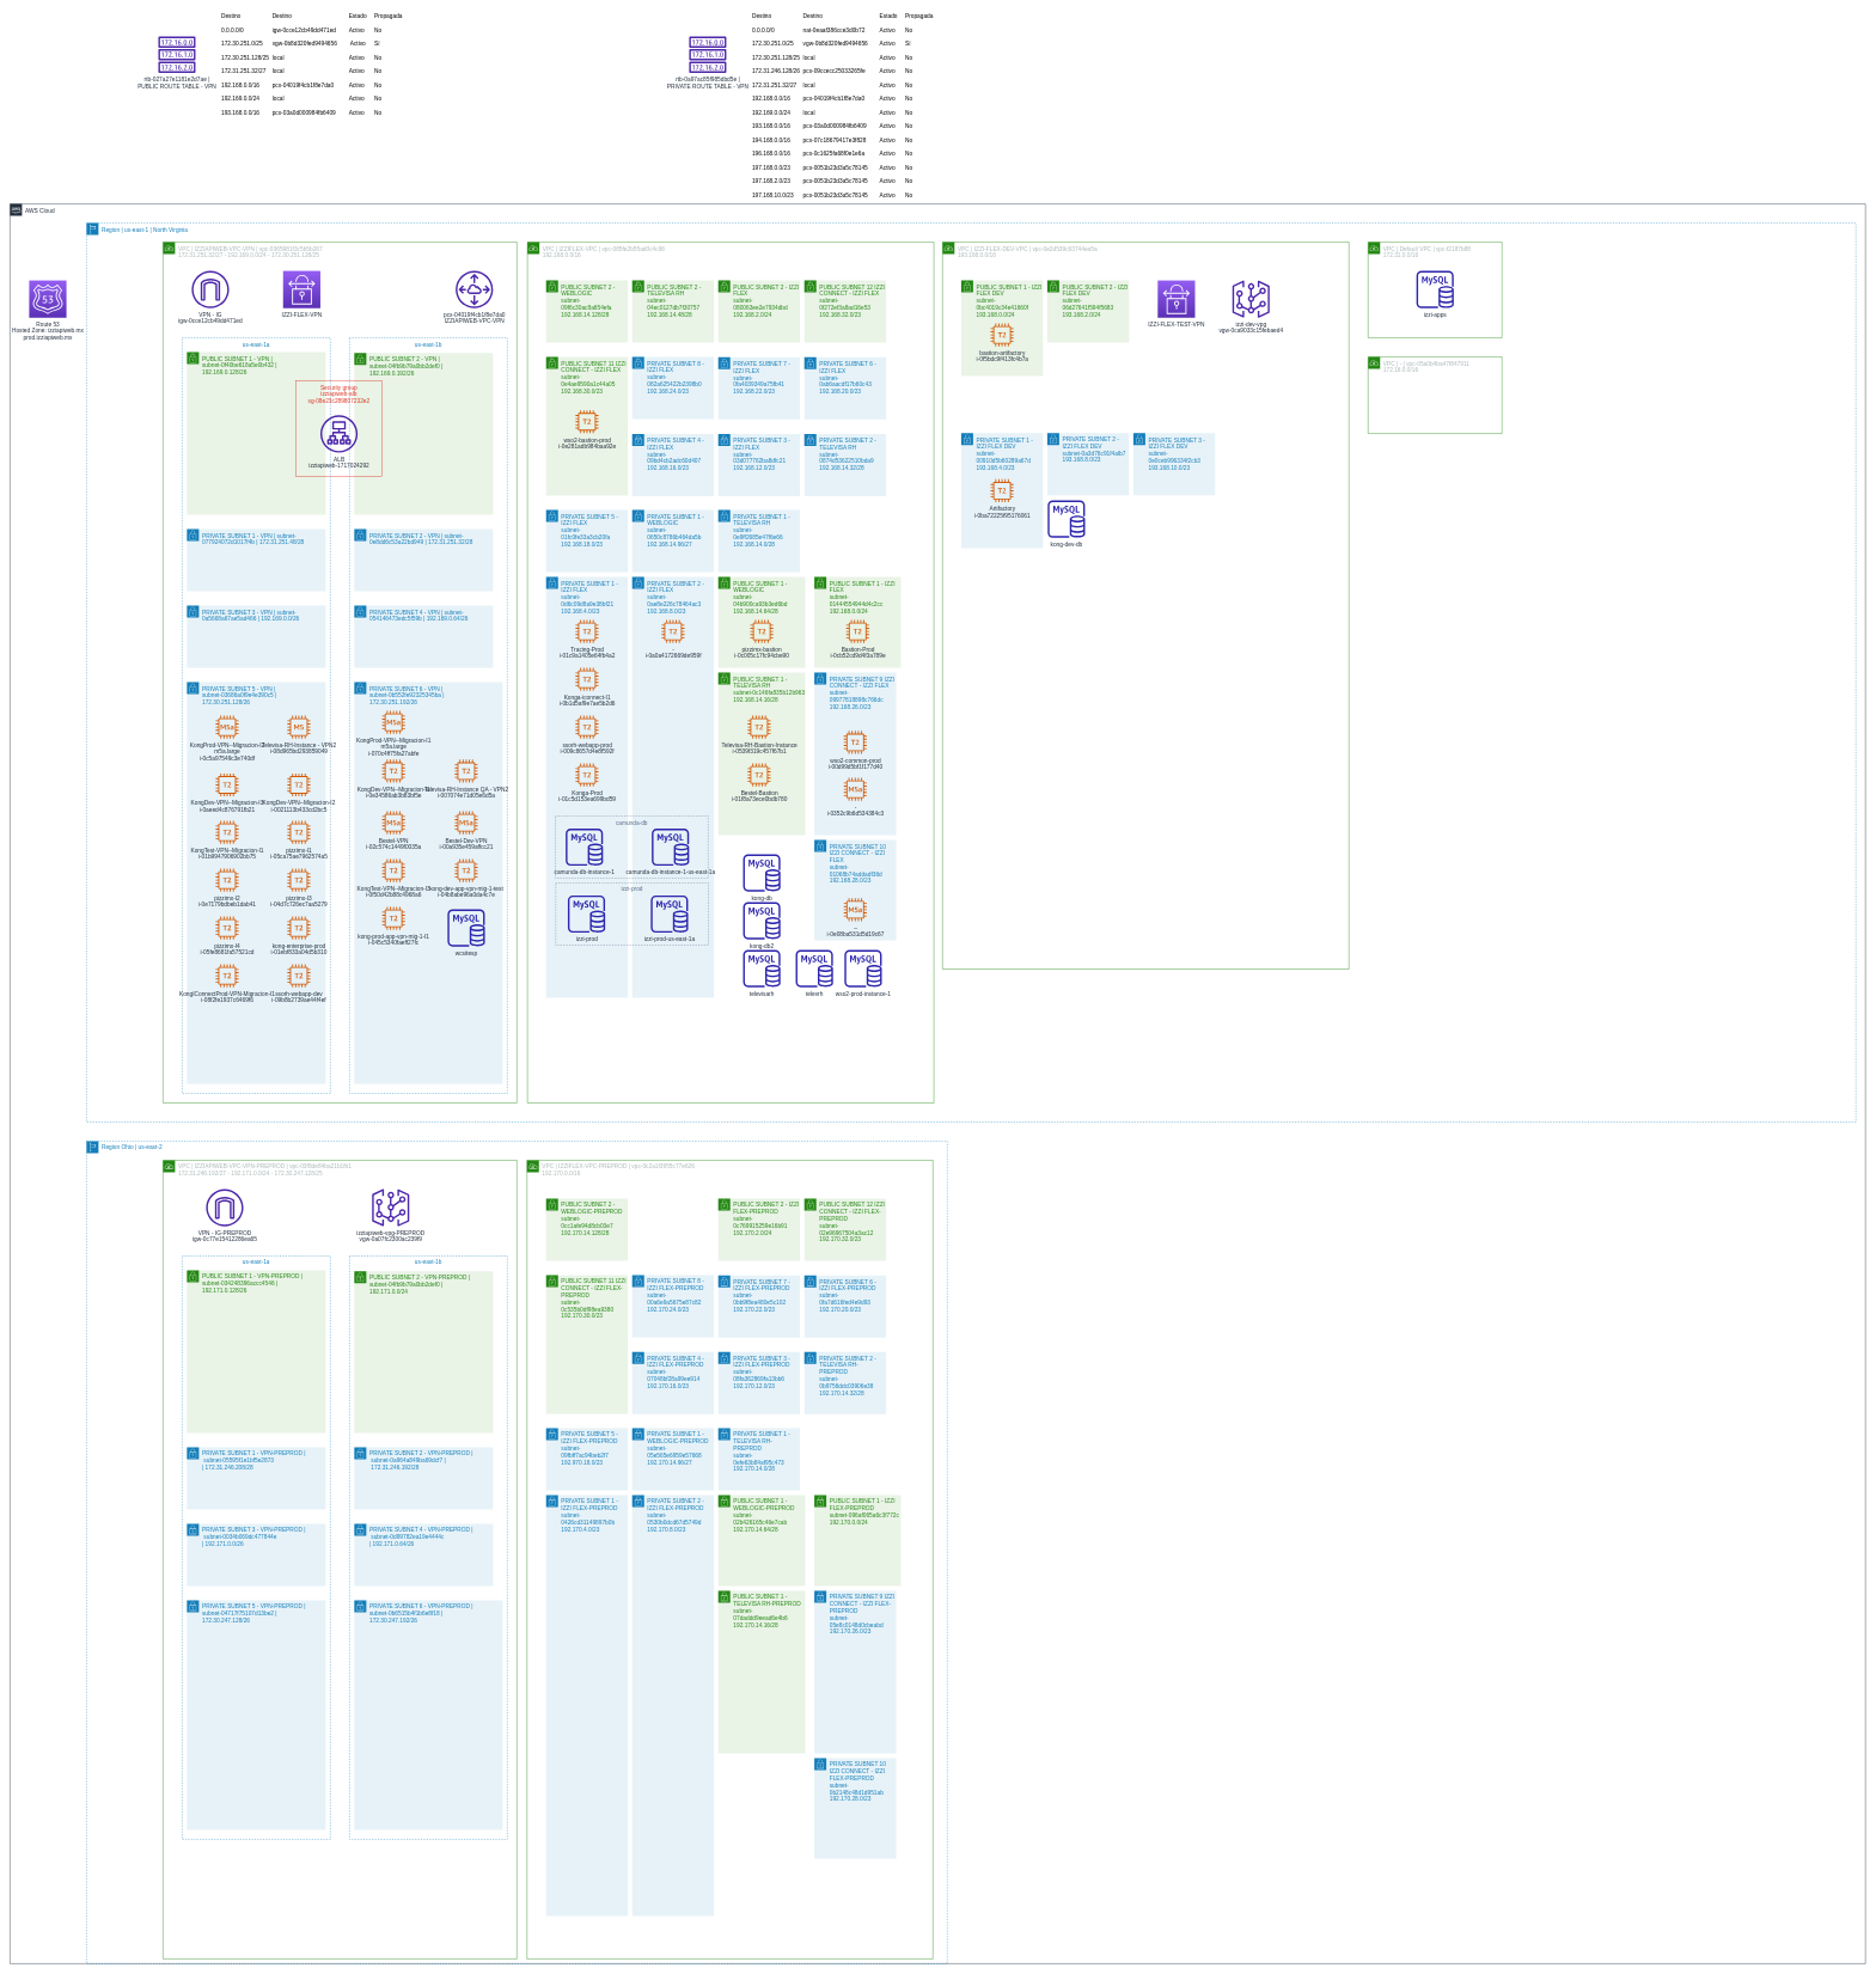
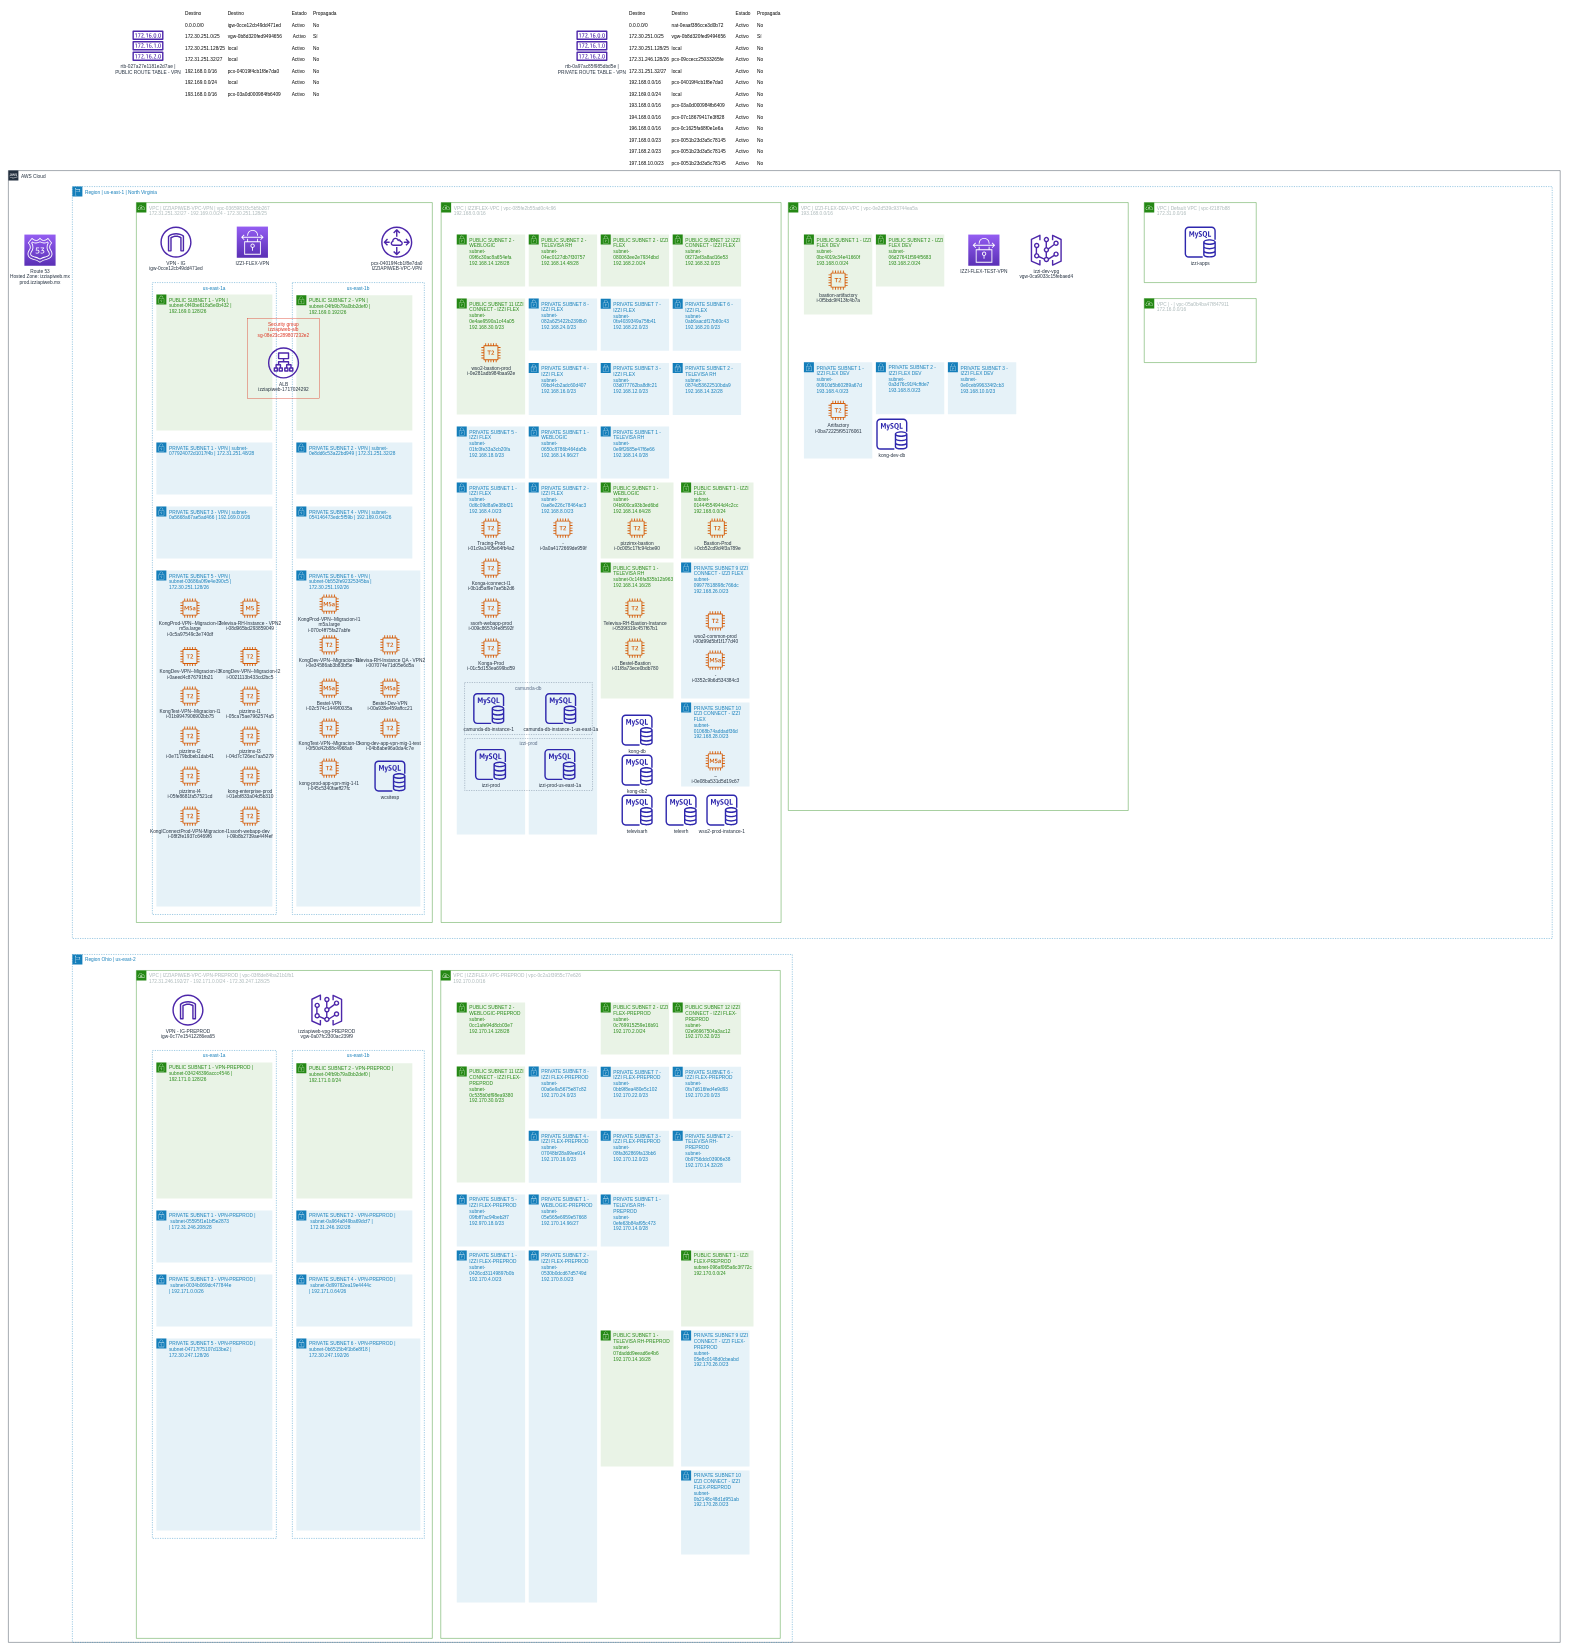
- <mxCell id="92" value="&lt;div&gt;PRIVATE SUBNET 2 - IZZI FLEX DEV&lt;/div&gt;&lt;div&gt;subnet-0a3d76c91f4alb7&lt;/div&gt;&lt;div&gt;193.168.8.0/23&lt;/div&gt;" style="points=[[0,0],[0.25,0],[0.5,0],[0.75,0],[1,0],[1,0.25],[1,0.5],[1,0.75],[1,1],[0.75,1],[0.5,1],[0.25,1],[0,1],[0,0.75],[0,0.5],[0,0.25]];outlineConnect=0;gradientColor=none;html=1;whiteSpace=wrap;fontSize=12;fontStyle=0;container=1;pointerEvents=0;collapsible=0;recursiveResize=0;shape=mxgraph.aws4.group;grIcon=mxgraph.aws4.group_security_group;grStroke=0;strokeColor=#147EBA;fillColor=#E6F2F8;verticalAlign=top;align=left;spacingLeft=30;fontColor=#147EBA;dashed=0;" parent="85" vertex="1"><mxGeometry x="219" y="399" width="171" height="130" as="geometry" /></mxCell>
+ <mxCell id="92" value="&lt;div&gt;PRIVATE SUBNET 2 - IZZI FLEX DEV&lt;/div&gt;&lt;div&gt;subnet-0a3d76c91f4cffde7&lt;/div&gt;&lt;div&gt;193.168.8.0/23&lt;/div&gt;" style="points=[[0,0],[0.25,0],[0.5,0],[0.75,0],[1,0],[1,0.25],[1,0.5],[1,0.75],[1,1],[0.75,1],[0.5,1],[0.25,1],[0,1],[0,0.75],[0,0.5],[0,0.25]];outlineConnect=0;gradientColor=none;html=1;whiteSpace=wrap;fontSize=12;fontStyle=0;container=1;pointerEvents=0;collapsible=0;recursiveResize=0;shape=mxgraph.aws4.group;grIcon=mxgraph.aws4.group_security_group;grStroke=0;strokeColor=#147EBA;fillColor=#E6F2F8;verticalAlign=top;align=left;spacingLeft=30;fontColor=#147EBA;dashed=0;" parent="85" vertex="1"><mxGeometry x="219" y="399" width="171" height="130" as="geometry" /></mxCell>
- <mxCell id="114" value="PUBLIC SUBNET 1 - WEBLOGIC-PREPROD&lt;br&gt;subnet-02b426165c46e7cab&lt;div&gt;192.170.14.64/28&lt;br&gt;&lt;/div&gt;" style="points=[[0,0],[0.25,0],[0.5,0],[0.75,0],[1,0],[1,0.25],[1,0.5],[1,0.75],[1,1],[0.75,1],[0.5,1],[0.25,1],[0,1],[0,0.75],[0,0.5],[0,0.25]];outlineConnect=0;gradientColor=none;html=1;whiteSpace=wrap;fontSize=12;fontStyle=0;container=1;pointerEvents=0;collapsible=0;recursiveResize=0;shape=mxgraph.aws4.group;grIcon=mxgraph.aws4.group_security_group;grStroke=0;strokeColor=#248814;fillColor=#E9F3E6;verticalAlign=top;align=left;spacingLeft=30;fontColor=#248814;dashed=0;" vertex="1" parent="111"><mxGeometry x="400" y="700" width="182" height="190" as="geometry" /></mxCell>
